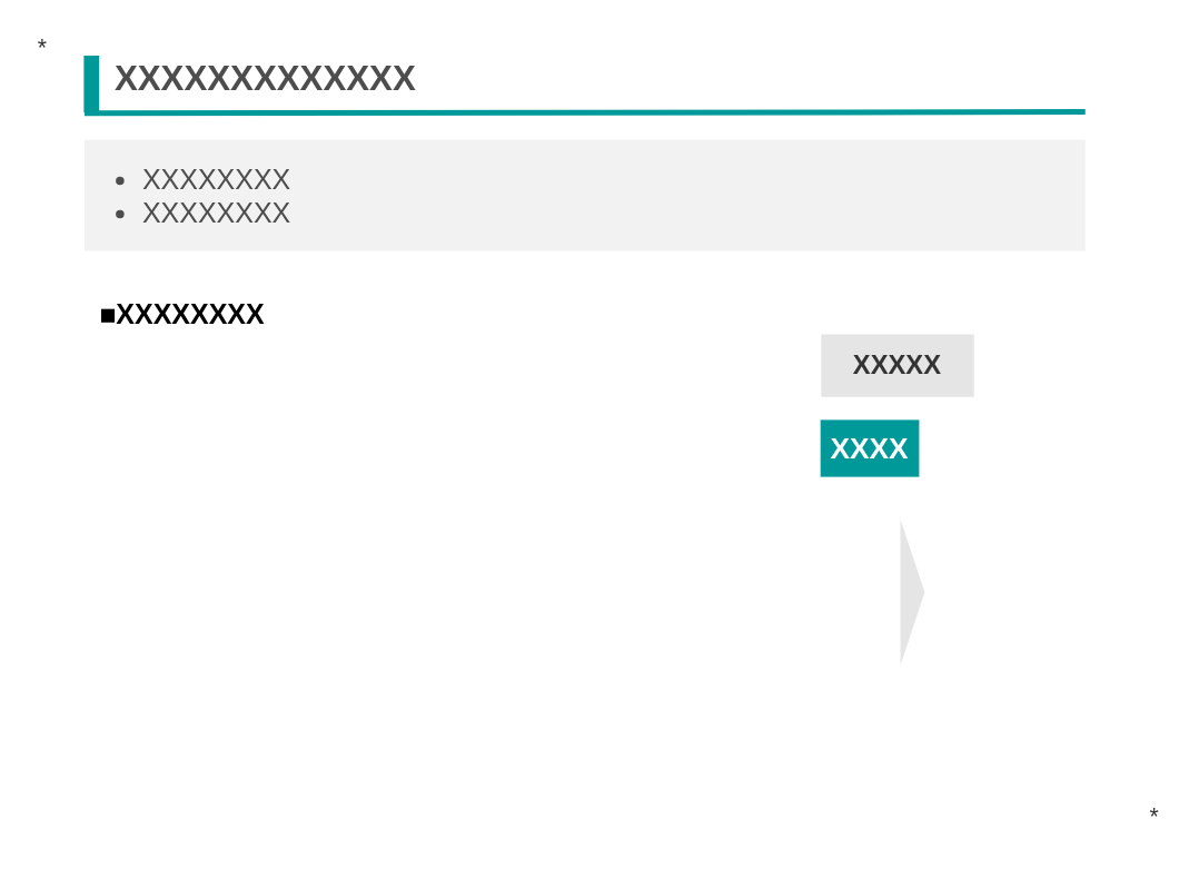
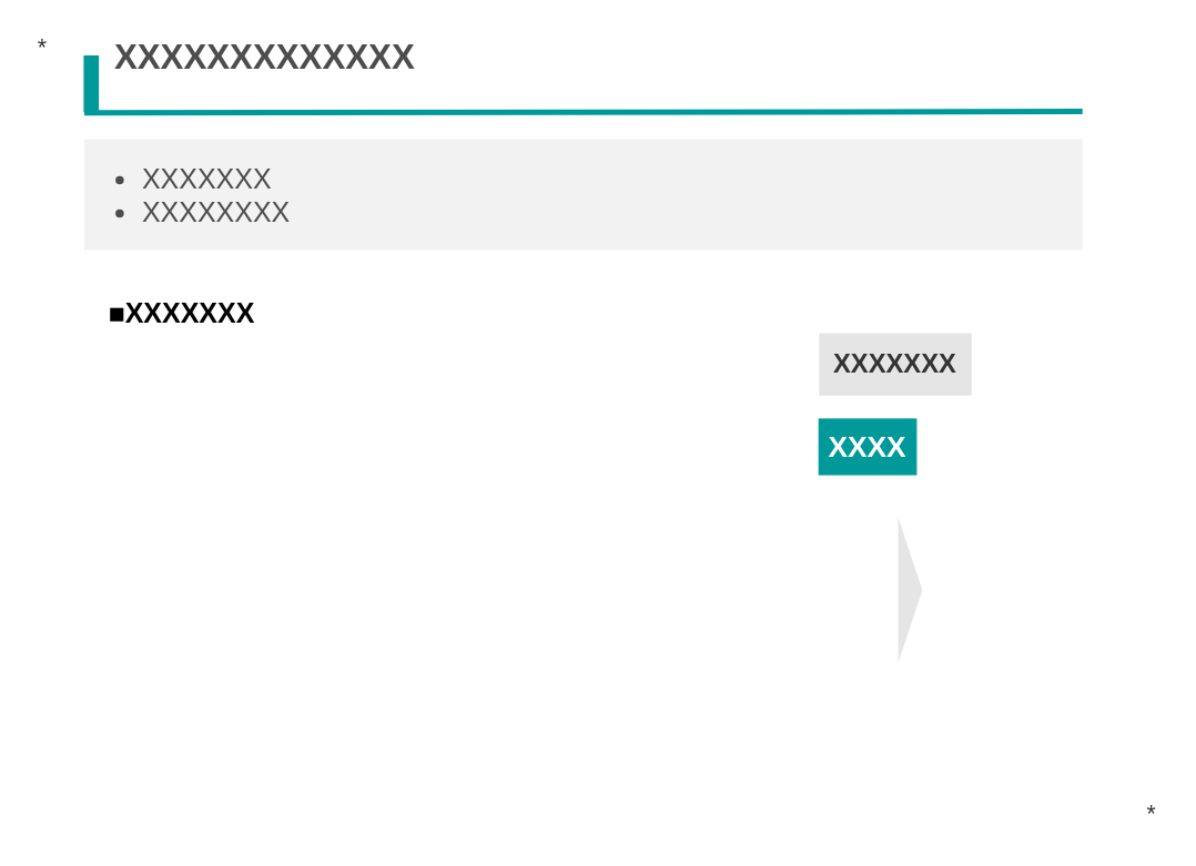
- <mxCell id="4" value="&lt;font color=&quot;#4d4d4d&quot; style=&quot;font-size: 25px&quot;&gt;&lt;b style=&quot;font-size: 25px&quot;&gt;XXXXXXXXXXXXX&lt;/b&gt;&lt;/font&gt;" style="text;html=1;strokeColor=none;fillColor=none;align=left;verticalAlign=middle;whiteSpace=wrap;rounded=0;fontSize=25;" parent="1" vertex="1"><mxGeometry x="80" y="40" width="685" height="30" as="geometry" /></mxCell>
+ <mxCell id="4" value="&lt;font color=&quot;#4d4d4d&quot; style=&quot;font-size: 25px&quot;&gt;&lt;b style=&quot;font-size: 25px&quot;&gt;XXXXXXXXXXXXX&lt;/b&gt;&lt;/font&gt;" style="text;html=1;strokeColor=none;fillColor=none;align=left;verticalAlign=middle;whiteSpace=wrap;rounded=0;fontSize=25;" parent="1" vertex="1"><mxGeometry x="80" y="25" width="685" height="30" as="geometry" /></mxCell>
- <mxCell id="5" value="&lt;ul style=&quot;font-size: 20px&quot;&gt;&lt;li style=&quot;font-size: 20px&quot;&gt;XXXXXXXX&lt;br&gt;&lt;/li&gt;&lt;li style=&quot;font-size: 20px&quot;&gt;XXXXXXXX&lt;/li&gt;&lt;/ul&gt;" style="rounded=0;whiteSpace=wrap;html=1;fontSize=20;fontColor=#4D4D4D;strokeColor=none;strokeWidth=1;fillColor=#E6E6E6;gradientColor=none;opacity=50;align=left;" parent="1" vertex="1"><mxGeometry x="60" y="100" width="720" height="80" as="geometry" /></mxCell>
+ <mxCell id="5" value="&lt;ul style=&quot;font-size: 20px&quot;&gt;&lt;li style=&quot;font-size: 20px&quot;&gt;XXXXXXX&lt;br&gt;&lt;/li&gt;&lt;li style=&quot;font-size: 20px&quot;&gt;XXXXXXXX&lt;/li&gt;&lt;/ul&gt;" style="rounded=0;whiteSpace=wrap;html=1;fontSize=20;fontColor=#4D4D4D;strokeColor=none;strokeWidth=1;fillColor=#E6E6E6;gradientColor=none;opacity=50;align=left;" parent="1" vertex="1"><mxGeometry x="60" y="100" width="720" height="80" as="geometry" /></mxCell>
- <mxCell id="11" value="■XXXXXXXX" style="text;html=1;align=center;verticalAlign=middle;resizable=0;points=[];autosize=1;strokeColor=none;fillColor=none;fontSize=20;fontStyle=1" parent="1" vertex="1"><mxGeometry x="70" y="210" width="120" height="30" as="geometry" /></mxCell>
+ <mxCell id="11" value="■XXXXXXX" style="text;html=1;align=center;verticalAlign=middle;resizable=0;points=[];autosize=1;strokeColor=none;fillColor=none;fontSize=20;fontStyle=1" parent="1" vertex="1"><mxGeometry x="70" y="210" width="120" height="30" as="geometry" /></mxCell>
- <mxCell id="8" value="&lt;b&gt;XXXXX&lt;/b&gt;" style="rounded=0;whiteSpace=wrap;html=1;fontSize=19;fontColor=#333333;strokeColor=none;strokeWidth=1;fillColor=#CCCCCC;gradientColor=none;opacity=50;" parent="1" vertex="1"><mxGeometry x="590" y="240" width="110" height="45" as="geometry" /></mxCell>
+ <mxCell id="8" value="&lt;b&gt;XXXXXXX&lt;/b&gt;" style="rounded=0;whiteSpace=wrap;html=1;fontSize=19;fontColor=#333333;strokeColor=none;strokeWidth=1;fillColor=#CCCCCC;gradientColor=none;opacity=50;" parent="1" vertex="1"><mxGeometry x="590" y="240" width="110" height="45" as="geometry" /></mxCell>
